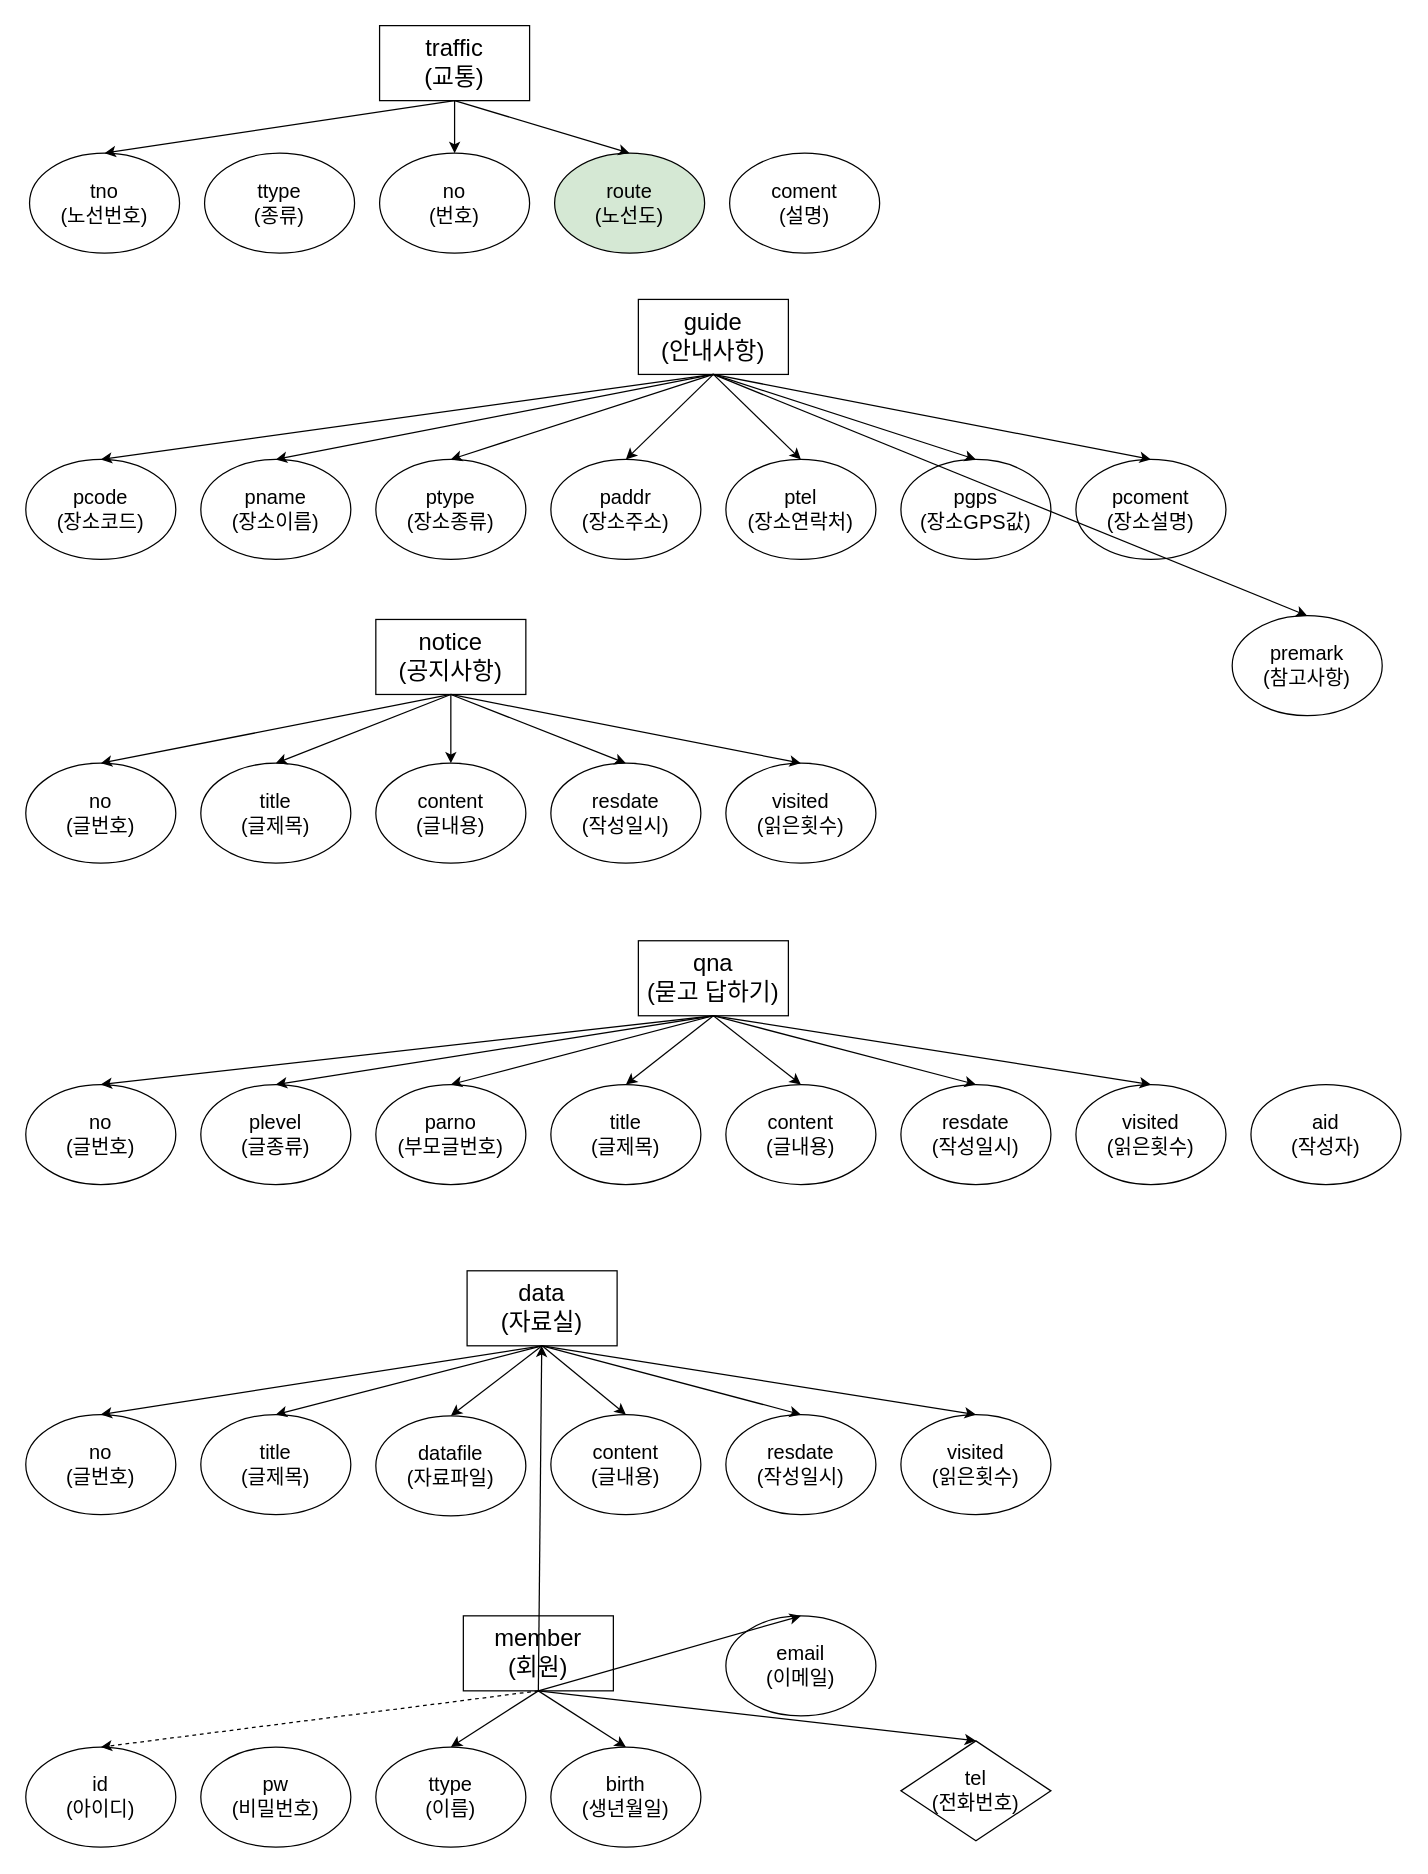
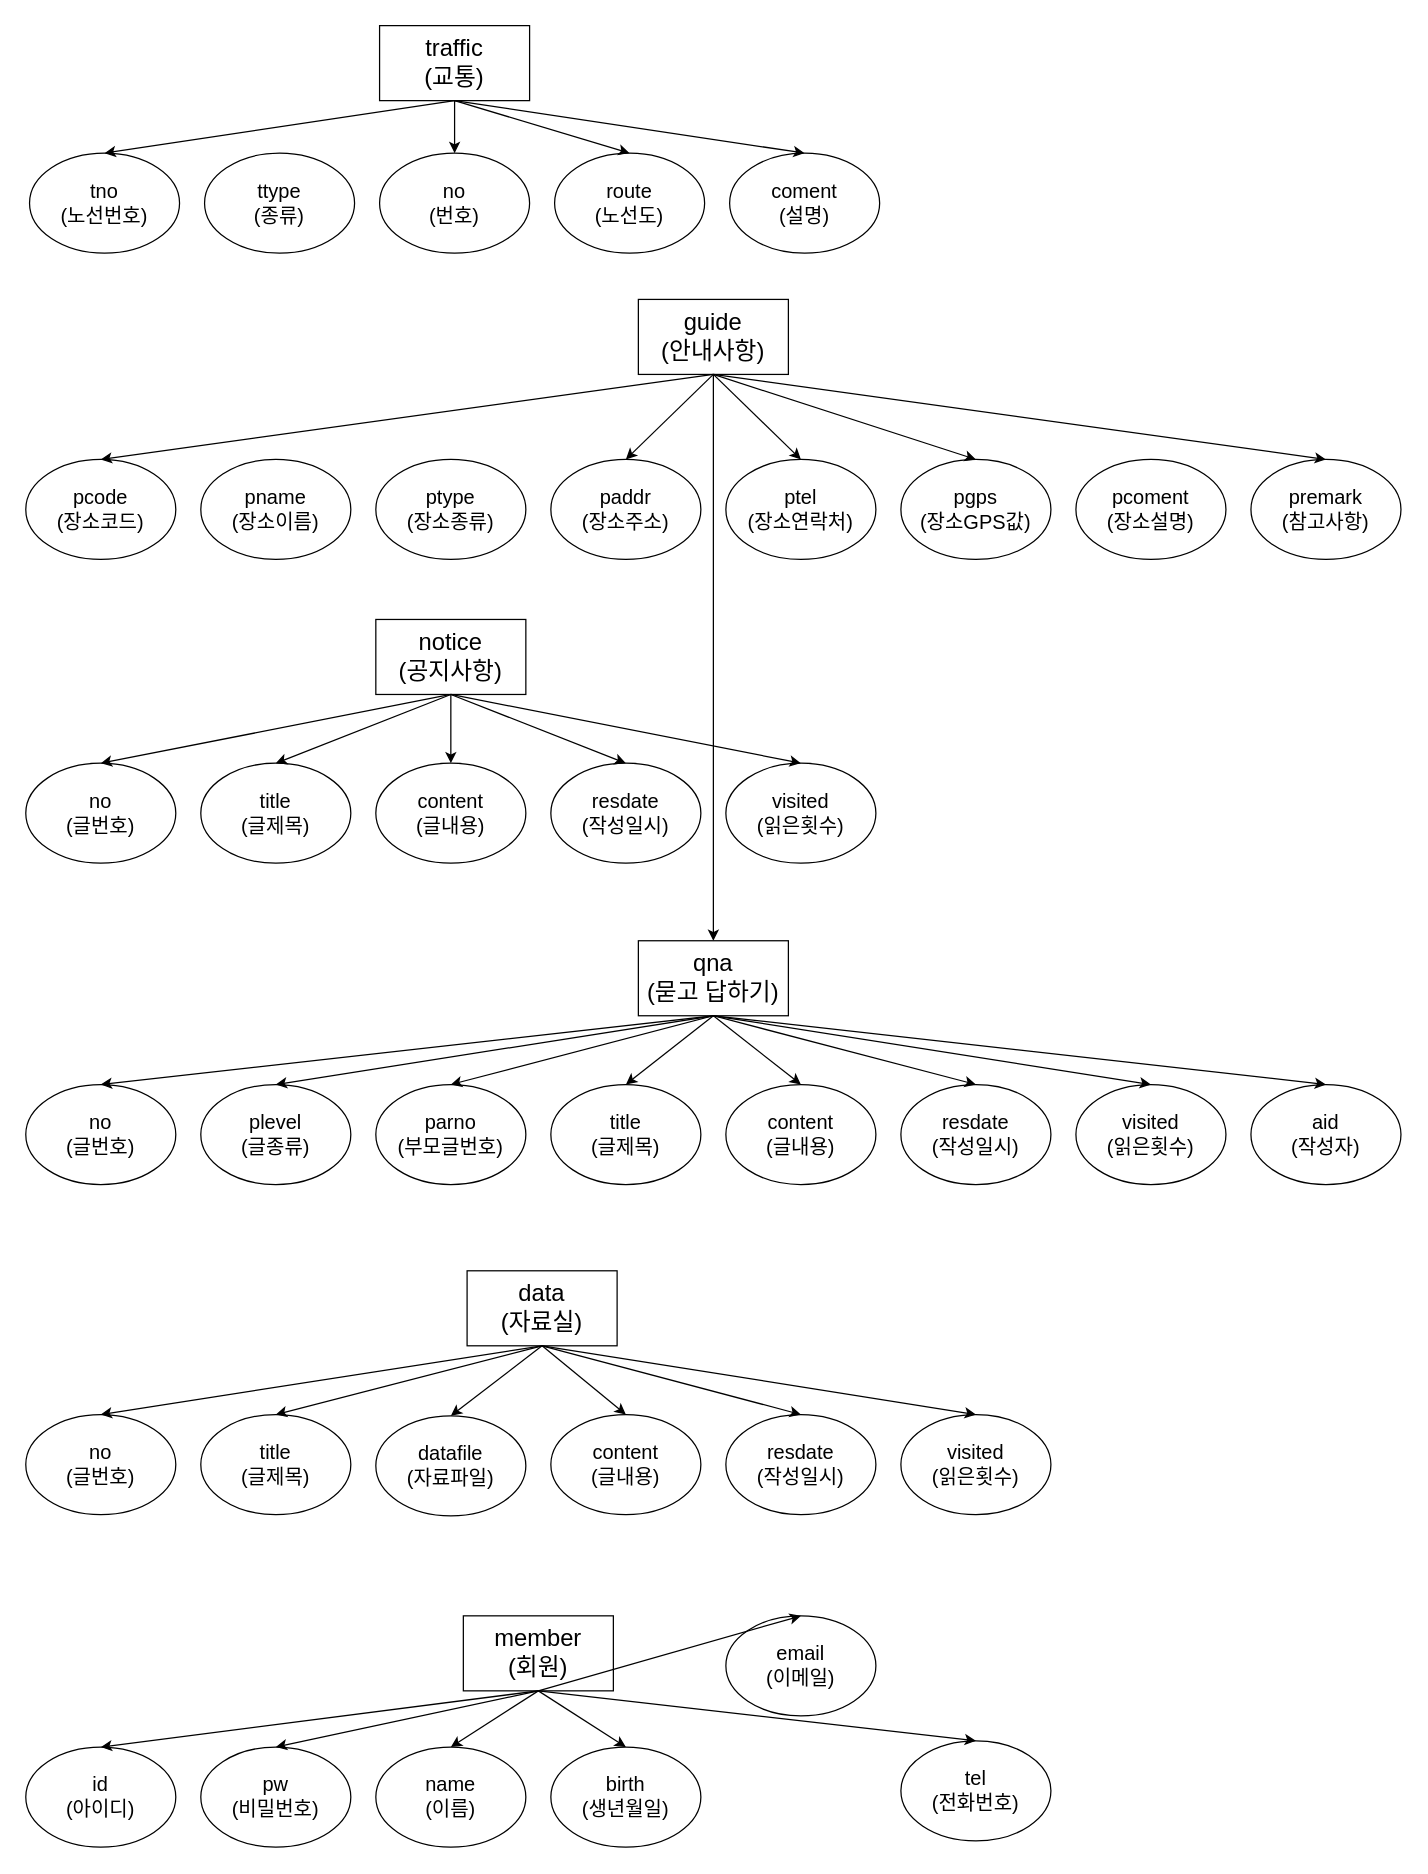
+ <mxCell id="9" value="" style="endArrow=classic;html=1;rounded=0;exitX=0.5;exitY=1;exitDx=0;exitDy=0;entryX=0.5;entryY=0;entryDx=0;entryDy=0;" parent="1" source="2" target="6" edge="1"><mxGeometry width="50" height="50" relative="1" as="geometry"><mxPoint x="503" y="352" as="sourcePoint" /><mxPoint x="553" y="302" as="targetPoint" /></mxGeometry></mxCell>
- <mxCell id="5" value="&lt;span style=&quot;font-size: 16px;&quot;&gt;route&lt;/span&gt;&lt;div&gt;&lt;span style=&quot;font-size: 16px;&quot;&gt;(노선도)&lt;/span&gt;&lt;/div&gt;" style="ellipse;whiteSpace=wrap;html=1;fillColor=#d5e8d4;" parent="1" vertex="1"><mxGeometry x="443" y="122" width="120" height="80" as="geometry" /></mxCell>
+ <mxCell id="5" value="&lt;span style=&quot;font-size: 16px;&quot;&gt;route&lt;/span&gt;&lt;div&gt;&lt;span style=&quot;font-size: 16px;&quot;&gt;(노선도)&lt;/span&gt;&lt;/div&gt;" style="ellipse;whiteSpace=wrap;html=1;" parent="1" vertex="1"><mxGeometry x="443" y="122" width="120" height="80" as="geometry" /></mxCell>
- <mxCell id="22" value="" style="endArrow=classic;html=1;rounded=0;entryX=0.5;entryY=0;entryDx=0;entryDy=0;exitX=0.5;exitY=1;exitDx=0;exitDy=0;" parent="1" source="10" target="13" edge="1"><mxGeometry width="50" height="50" relative="1" as="geometry"><mxPoint x="510" y="467" as="sourcePoint" /><mxPoint x="560" y="417" as="targetPoint" /></mxGeometry></mxCell>
- <mxCell id="20" value="" style="endArrow=classic;html=1;rounded=0;exitX=0.5;exitY=1;exitDx=0;exitDy=0;entryX=0.5;entryY=0;entryDx=0;entryDy=0;" parent="1" source="10" target="12" edge="1"><mxGeometry width="50" height="50" relative="1" as="geometry"><mxPoint x="510" y="467" as="sourcePoint" /><mxPoint x="560" y="417" as="targetPoint" /></mxGeometry></mxCell>
+ <mxCell id="20" value="" style="endArrow=classic;html=1;rounded=0;exitX=0.5;exitY=1;exitDx=0;exitDy=0;" parent="1" source="10" target="38" edge="1"><mxGeometry width="50" height="50" relative="1" as="geometry"><mxPoint x="510" y="467" as="sourcePoint" /><mxPoint x="560" y="417" as="targetPoint" /></mxGeometry></mxCell>
- <mxCell id="24" value="" style="endArrow=classic;html=1;rounded=0;entryX=0.5;entryY=0;entryDx=0;entryDy=0;exitX=0.5;exitY=1;exitDx=0;exitDy=0;" parent="1" source="10" target="17" edge="1"><mxGeometry width="50" height="50" relative="1" as="geometry"><mxPoint x="510" y="467" as="sourcePoint" /><mxPoint x="560" y="417" as="targetPoint" /></mxGeometry></mxCell>
- <mxCell id="18" value="&lt;span style=&quot;font-size: 16px;&quot;&gt;premark&lt;/span&gt;&lt;br&gt;&lt;div style=&quot;font-size: 16px;&quot;&gt;&lt;font style=&quot;font-size: 16px;&quot;&gt;(참고사항)&lt;/font&gt;&lt;/div&gt;" style="ellipse;whiteSpace=wrap;html=1;" parent="1" vertex="1"><mxGeometry x="985" y="492" width="120" height="80" as="geometry" /></mxCell>
+ <mxCell id="18" value="&lt;span style=&quot;font-size: 16px;&quot;&gt;premark&lt;/span&gt;&lt;br&gt;&lt;div style=&quot;font-size: 16px;&quot;&gt;&lt;font style=&quot;font-size: 16px;&quot;&gt;(참고사항)&lt;/font&gt;&lt;/div&gt;" style="ellipse;whiteSpace=wrap;html=1;" parent="1" vertex="1"><mxGeometry x="1000" y="367" width="120" height="80" as="geometry" /></mxCell>
+ <mxCell id="54" value="" style="endArrow=classic;html=1;rounded=0;entryX=0.5;entryY=0;entryDx=0;entryDy=0;exitX=0.5;exitY=1;exitDx=0;exitDy=0;" parent="1" source="38" target="51" edge="1"><mxGeometry width="50" height="50" relative="1" as="geometry"><mxPoint x="830" y="742" as="sourcePoint" /><mxPoint x="610" y="812" as="targetPoint" /></mxGeometry></mxCell>
- <mxCell id="73" value="" style="endArrow=classic;html=1;rounded=0;exitX=0.5;exitY=1;exitDx=0;exitDy=0;" parent="1" source="68" target="55" edge="1"><mxGeometry width="50" height="50" relative="1" as="geometry"><mxPoint x="440" y="1342" as="sourcePoint" /><mxPoint x="750" y="1177" as="targetPoint" /></mxGeometry></mxCell>
+ <mxCell id="73" value="" style="endArrow=classic;html=1;rounded=0;entryX=0.5;entryY=0;entryDx=0;entryDy=0;exitX=0.5;exitY=1;exitDx=0;exitDy=0;" parent="1" source="68" target="70" edge="1"><mxGeometry width="50" height="50" relative="1" as="geometry"><mxPoint x="440" y="1342" as="sourcePoint" /><mxPoint x="750" y="1177" as="targetPoint" /></mxGeometry></mxCell>
- <mxCell id="72" value="" style="endArrow=classic;html=1;rounded=0;exitX=0.5;exitY=1;exitDx=0;exitDy=0;entryX=0.5;entryY=0;entryDx=0;entryDy=0;dashed=1;" parent="1" source="68" target="69" edge="1"><mxGeometry width="50" height="50" relative="1" as="geometry"><mxPoint x="573" y="1342" as="sourcePoint" /><mxPoint x="750" y="1177" as="targetPoint" /></mxGeometry></mxCell>
+ <mxCell id="72" value="" style="endArrow=classic;html=1;rounded=0;exitX=0.5;exitY=1;exitDx=0;exitDy=0;entryX=0.5;entryY=0;entryDx=0;entryDy=0;" parent="1" source="68" target="69" edge="1"><mxGeometry width="50" height="50" relative="1" as="geometry"><mxPoint x="573" y="1342" as="sourcePoint" /><mxPoint x="750" y="1177" as="targetPoint" /></mxGeometry></mxCell>
- <mxCell id="79" value="&lt;span style=&quot;font-size: 16px;&quot;&gt;tel&lt;/span&gt;&lt;br&gt;&lt;div style=&quot;font-size: 16px;&quot;&gt;&lt;font style=&quot;font-size: 16px;&quot;&gt;(전화번호)&lt;/font&gt;&lt;/div&gt;" style="rhombus;whiteSpace=wrap;html=1;" parent="1" vertex="1"><mxGeometry x="720" y="1392" width="120" height="80" as="geometry" /></mxCell>
+ <mxCell id="79" value="&lt;span style=&quot;font-size: 16px;&quot;&gt;tel&lt;/span&gt;&lt;br&gt;&lt;div style=&quot;font-size: 16px;&quot;&gt;&lt;font style=&quot;font-size: 16px;&quot;&gt;(전화번호)&lt;/font&gt;&lt;/div&gt;" style="ellipse;whiteSpace=wrap;html=1;" parent="1" vertex="1"><mxGeometry x="720" y="1392" width="120" height="80" as="geometry" /></mxCell>
- <mxCell id="81" value="&lt;span style=&quot;font-size: 16px;&quot;&gt;ttype&lt;/span&gt;&lt;br&gt;&lt;div style=&quot;font-size: 16px;&quot;&gt;&lt;font style=&quot;font-size: 16px;&quot;&gt;(이름)&lt;/font&gt;&lt;/div&gt;" style="ellipse;whiteSpace=wrap;html=1;" vertex="1" parent="1"><mxGeometry x="300" y="1397" width="120" height="80" as="geometry" /></mxCell>
+ <mxCell id="81" value="&lt;span style=&quot;font-size: 16px;&quot;&gt;name&lt;/span&gt;&lt;br&gt;&lt;div style=&quot;font-size: 16px;&quot;&gt;&lt;font style=&quot;font-size: 16px;&quot;&gt;(이름)&lt;/font&gt;&lt;/div&gt;" style="ellipse;whiteSpace=wrap;html=1;" vertex="1" parent="1"><mxGeometry x="300" y="1397" width="120" height="80" as="geometry" /></mxCell>
